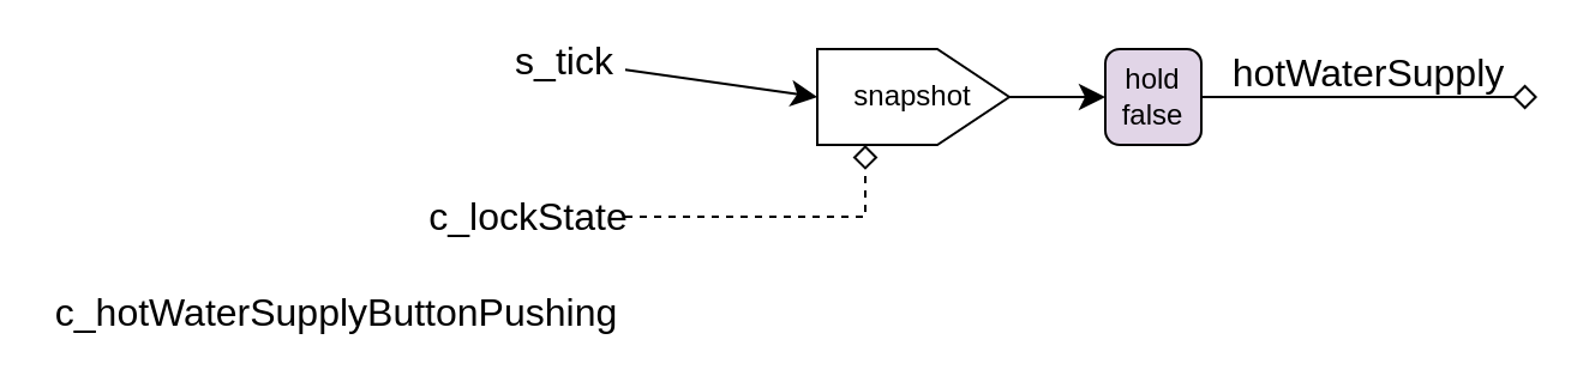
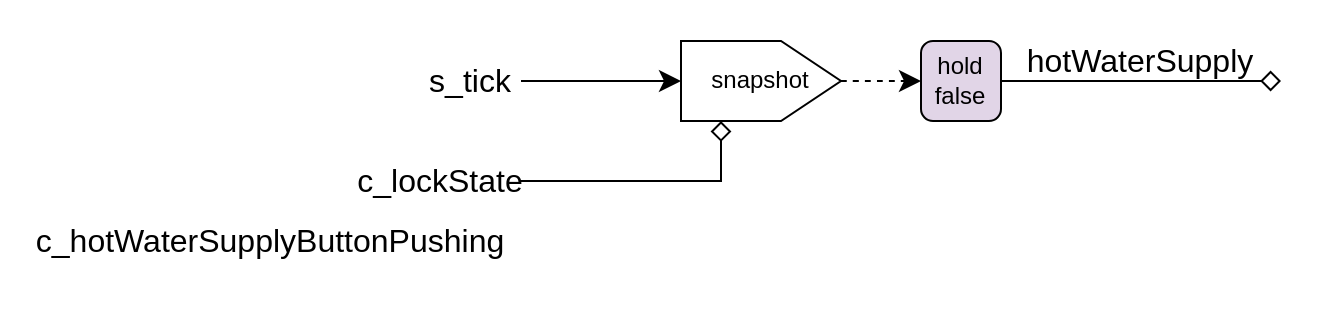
- <mxCell id="3" value="s_tick" style="text;html=1;align=center;verticalAlign=middle;whiteSpace=wrap;rounded=0;fontSize=16;" vertex="1" parent="1"><mxGeometry x="210" y="15" width="50" height="20" as="geometry" /></mxCell>
+ <mxCell id="3" value="s_tick" style="text;html=1;align=center;verticalAlign=middle;whiteSpace=wrap;rounded=0;fontSize=16;" vertex="1" parent="1"><mxGeometry x="210" y="30" width="50" height="20" as="geometry" /></mxCell>
- <mxCell id="7" style="edgeStyle=none;curved=1;rounded=0;orthogonalLoop=1;jettySize=auto;html=1;fontSize=12;startSize=8;endSize=8;entryX=0;entryY=0.5;entryDx=0;entryDy=0;" edge="1" parent="1" source="8" target="10"><mxGeometry relative="1" as="geometry"><mxPoint x="460" y="40" as="targetPoint" /></mxGeometry></mxCell>
+ <mxCell id="7" style="edgeStyle=none;curved=1;rounded=0;orthogonalLoop=1;jettySize=auto;html=1;fontSize=12;startSize=8;endSize=8;entryX=0;entryY=0.5;entryDx=0;entryDy=0;dashed=1;" edge="1" parent="1" source="8" target="10"><mxGeometry relative="1" as="geometry"><mxPoint x="460" y="40" as="targetPoint" /></mxGeometry></mxCell>
- <mxCell id="4" style="edgeStyle=none;curved=0;rounded=0;orthogonalLoop=1;jettySize=auto;html=1;entryX=0;entryY=0.25;entryDx=0;entryDy=0;fontSize=12;startSize=8;endSize=8;endArrow=diamond;endFill=0;dashed=1;" edge="1" parent="1" source="5" target="8"><mxGeometry relative="1" as="geometry"><Array as="points"><mxPoint x="360" y="90" /></Array></mxGeometry></mxCell>
+ <mxCell id="4" style="edgeStyle=none;curved=0;rounded=0;orthogonalLoop=1;jettySize=auto;html=1;entryX=0;entryY=0.25;entryDx=0;entryDy=0;fontSize=12;startSize=8;endSize=8;endArrow=diamond;endFill=0;" edge="1" parent="1" source="5" target="8"><mxGeometry relative="1" as="geometry"><Array as="points"><mxPoint x="360" y="90" /></Array></mxGeometry></mxCell>
- <mxCell id="6" value="c_hotWaterSupplyButtonPushing" style="text;html=1;align=center;verticalAlign=middle;whiteSpace=wrap;rounded=0;fontSize=16;" vertex="1" parent="1"><mxGeometry x="20" y="120" width="240" height="20" as="geometry" /></mxCell>
+ <mxCell id="6" value="c_hotWaterSupplyButtonPushing" style="text;html=1;align=center;verticalAlign=middle;whiteSpace=wrap;rounded=0;fontSize=16;" vertex="1" parent="1"><mxGeometry x="15" y="110" width="240" height="20" as="geometry" /></mxCell>
